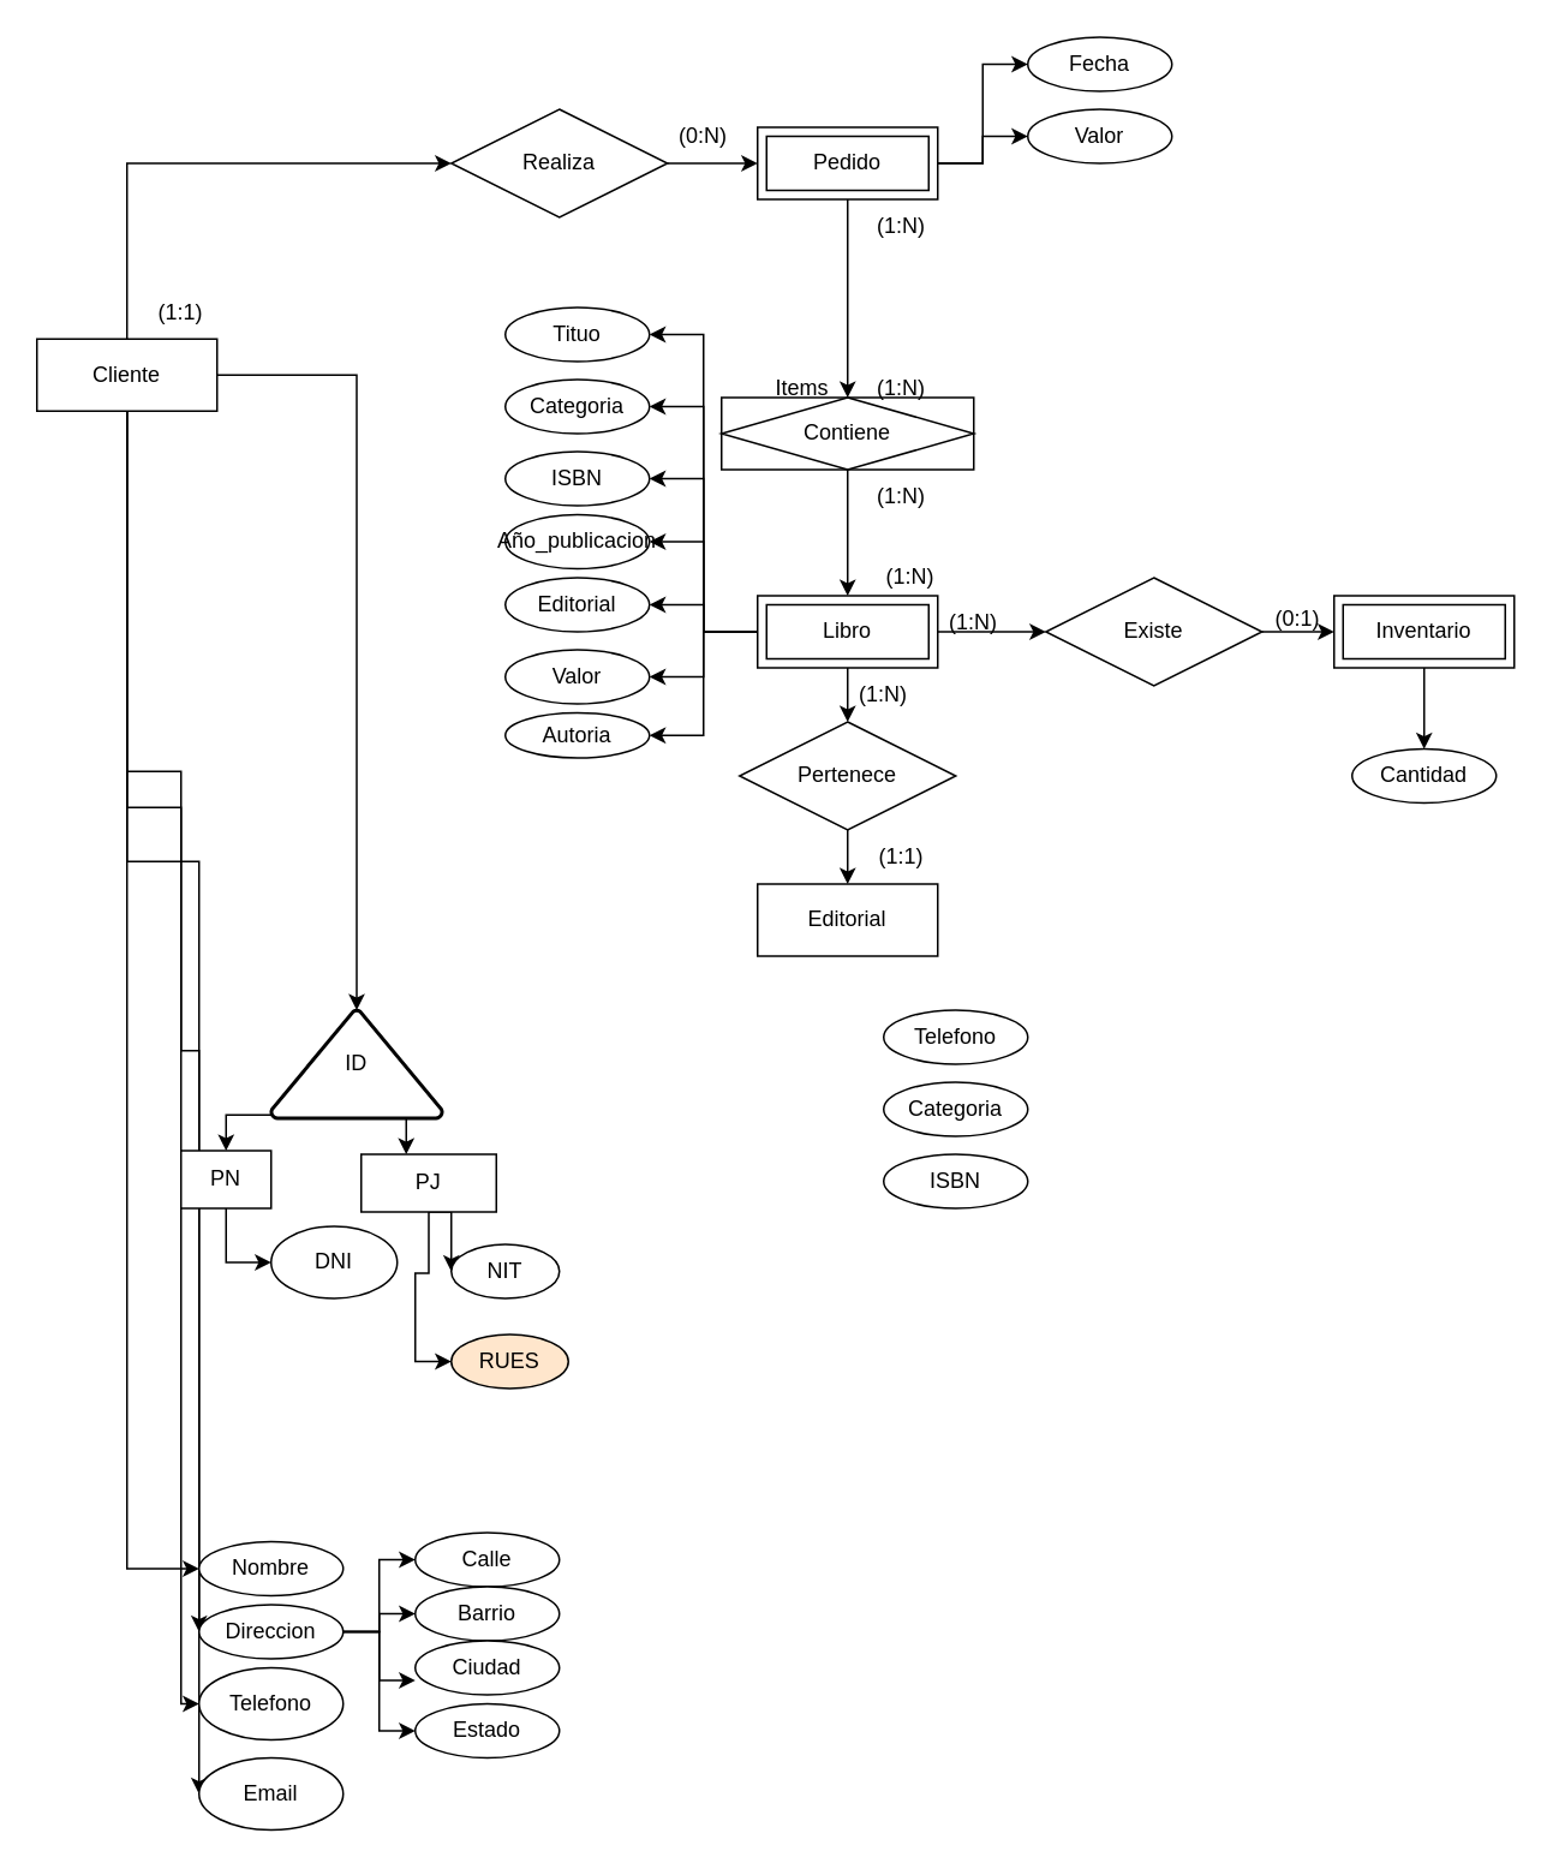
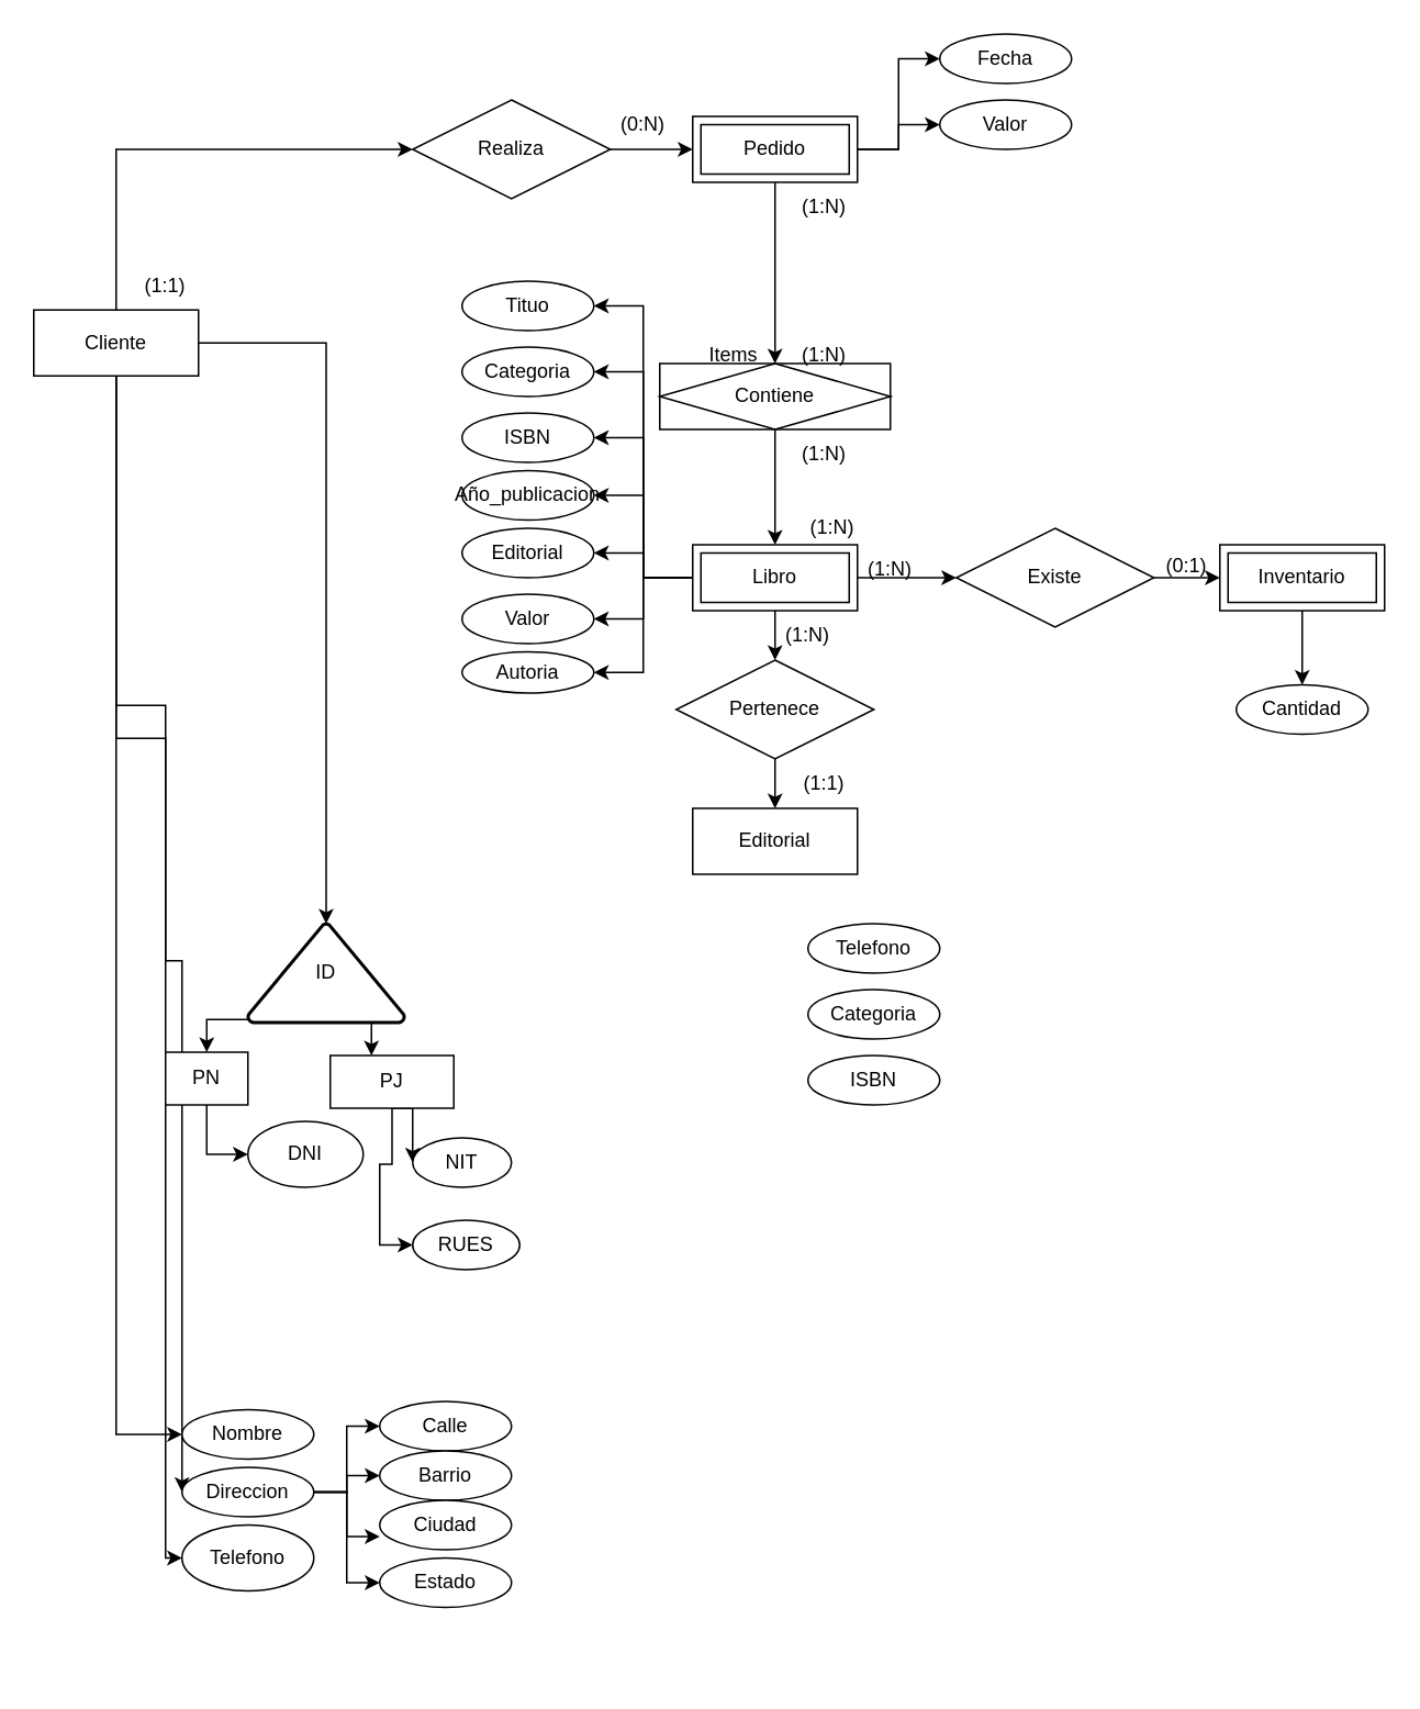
- <mxCell id="5" style="edgeStyle=orthogonalEdgeStyle;rounded=0;orthogonalLoop=1;jettySize=auto;html=1;entryX=0;entryY=0.5;entryDx=0;entryDy=0;" edge="1" parent="1" source="7" target="50"><mxGeometry relative="1" as="geometry"><Array as="points"><mxPoint x="70" y="477.5" /></Array></mxGeometry></mxCell>
- <mxCell id="66" value="RUES" style="ellipse;whiteSpace=wrap;html=1;align=center;fillColor=#ffe6cc;" vertex="1" parent="1"><mxGeometry x="250" y="740" width="65" height="30" as="geometry" /></mxCell>
+ <mxCell id="66" value="RUES" style="ellipse;whiteSpace=wrap;html=1;align=center;" vertex="1" parent="1"><mxGeometry x="250" y="740" width="65" height="30" as="geometry" /></mxCell>
- <mxCell id="50" value="Email" style="ellipse;whiteSpace=wrap;html=1;align=center;" vertex="1" parent="1"><mxGeometry x="110" y="975" width="80" height="40" as="geometry" /></mxCell>
